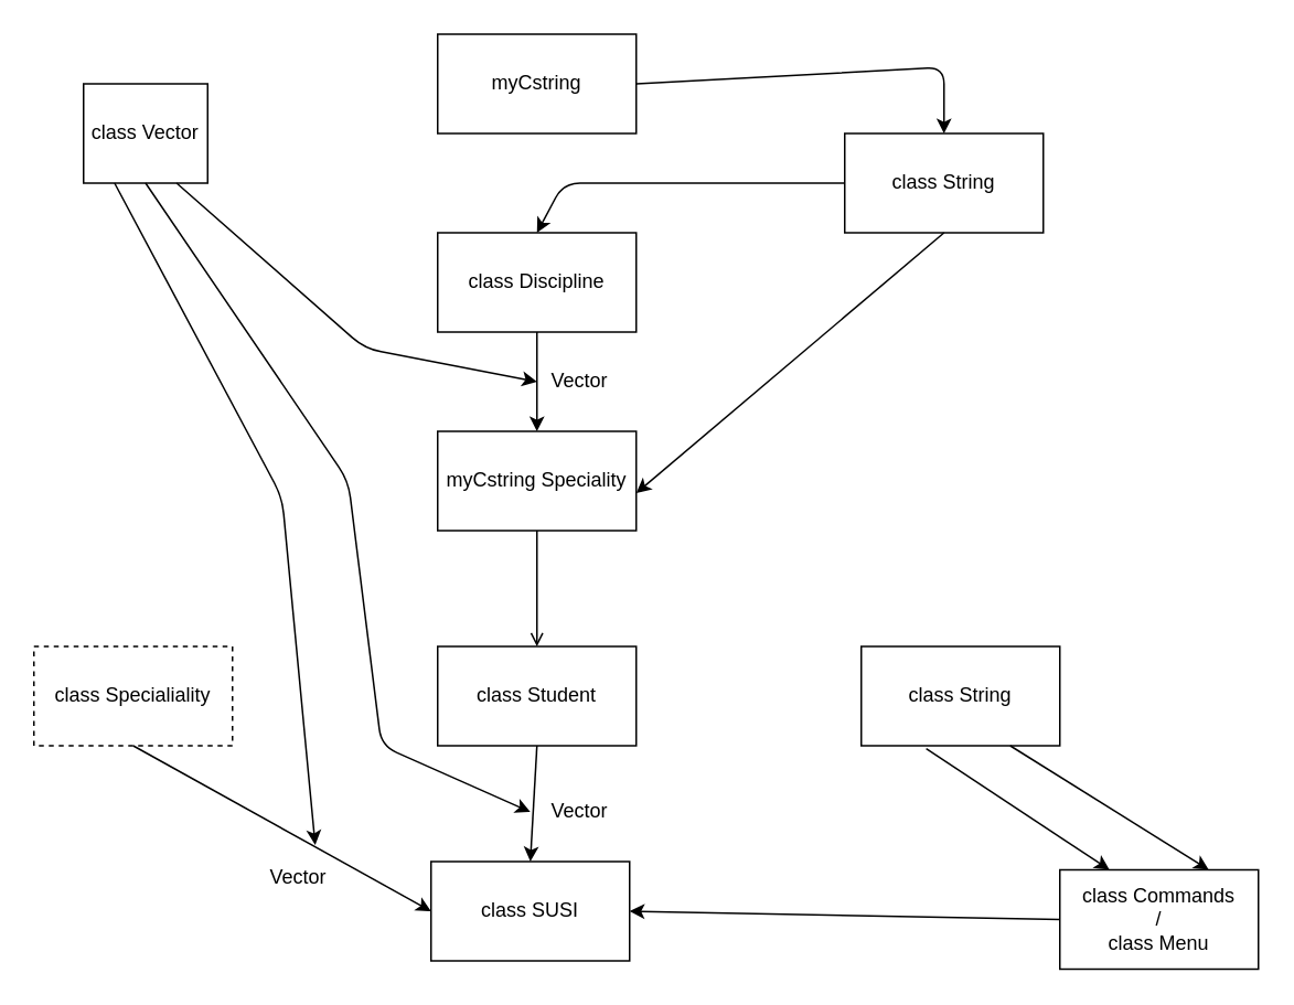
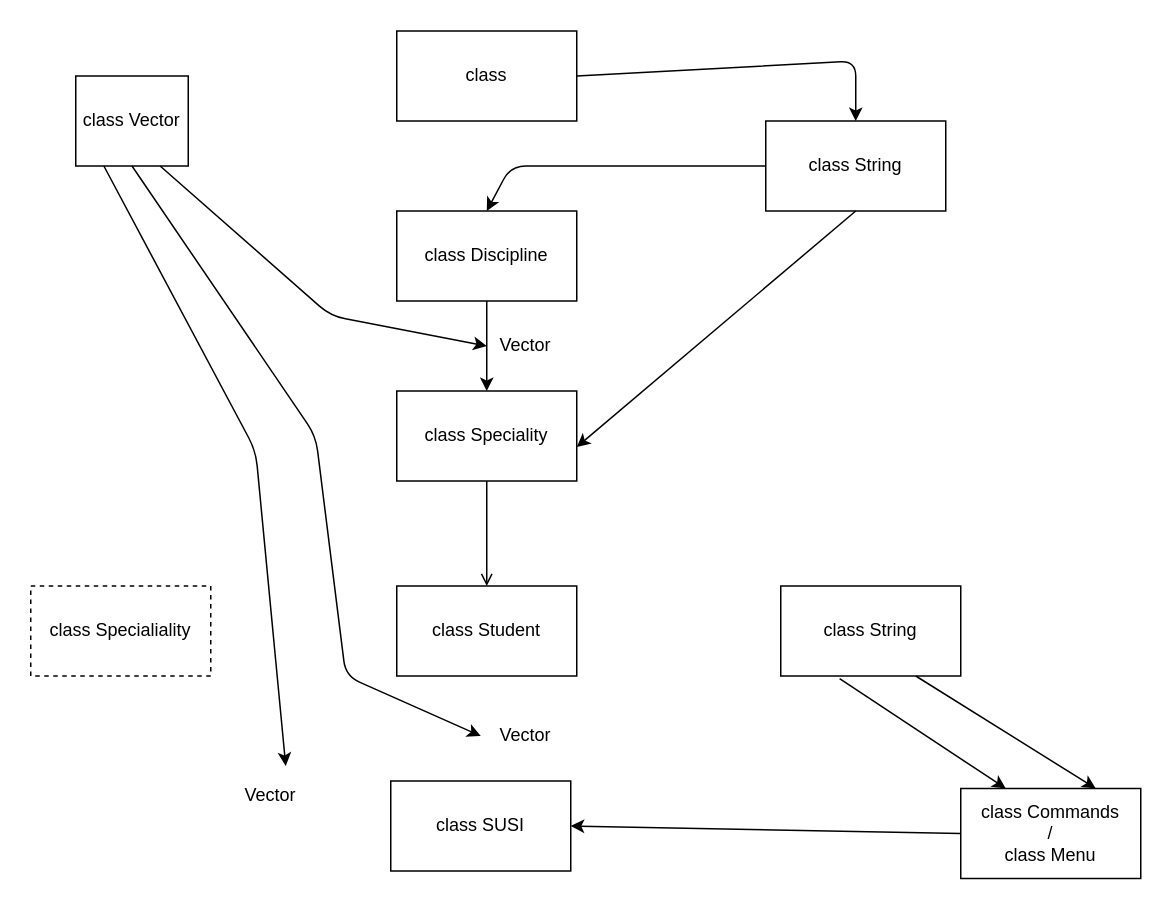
- <mxCell id="16" value="myCstring" style="rounded=0;whiteSpace=wrap;html=1;" parent="1" vertex="1"><mxGeometry x="264" y="20" width="120" height="60" as="geometry" /></mxCell>
+ <mxCell id="16" value="class" style="rounded=0;whiteSpace=wrap;html=1;" parent="1" vertex="1"><mxGeometry x="264" y="20" width="120" height="60" as="geometry" /></mxCell>
- <mxCell id="6" value="myCstring Speciality" style="rounded=0;whiteSpace=wrap;html=1;" parent="1" vertex="1"><mxGeometry x="264" y="260" width="120" height="60" as="geometry" /></mxCell>
+ <mxCell id="6" value="class Speciality" style="rounded=0;whiteSpace=wrap;html=1;" parent="1" vertex="1"><mxGeometry x="264" y="260" width="120" height="60" as="geometry" /></mxCell>
- <mxCell id="12" value="" style="endArrow=classic;html=1;exitX=0.5;exitY=1;exitDx=0;exitDy=0;entryX=0.5;entryY=0;entryDx=0;entryDy=0;" parent="1" source="5" target="10" edge="1"><mxGeometry width="50" height="50" relative="1" as="geometry"><mxPoint x="330" y="340" as="sourcePoint" /><mxPoint x="380" y="290" as="targetPoint" /></mxGeometry></mxCell>
- <mxCell id="15" value="" style="endArrow=classic;html=1;exitX=0.5;exitY=1;exitDx=0;exitDy=0;entryX=0;entryY=0.5;entryDx=0;entryDy=0;" parent="1" source="14" target="10" edge="1"><mxGeometry width="50" height="50" relative="1" as="geometry"><mxPoint x="360" y="340" as="sourcePoint" /><mxPoint x="410" y="290" as="targetPoint" /></mxGeometry></mxCell>
